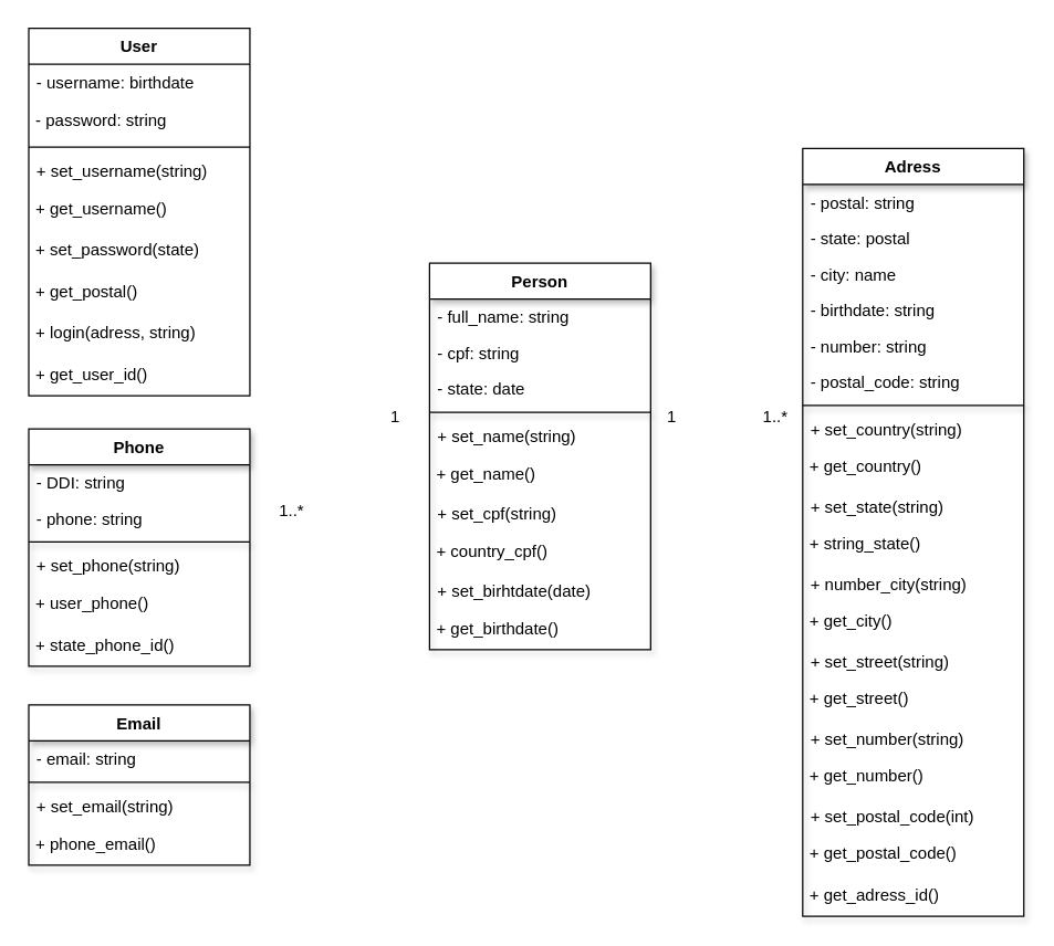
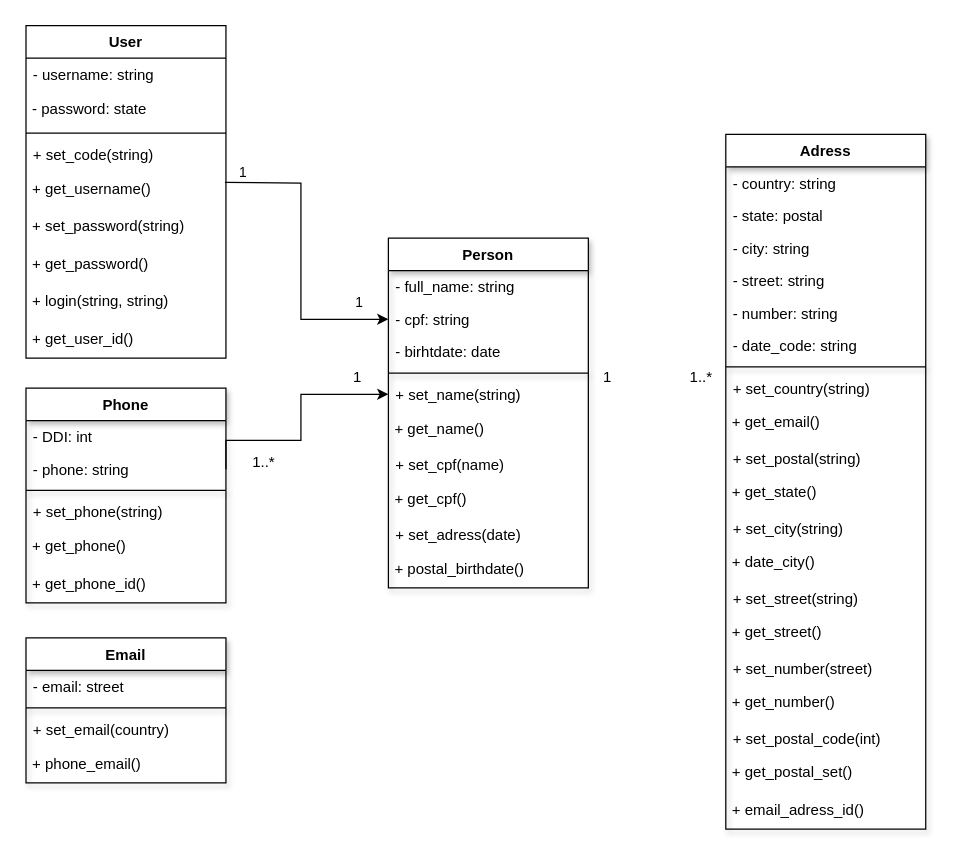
- <mxCell id="3" value="- username: birthdate&#10;" style="text;strokeColor=none;fillColor=none;align=left;verticalAlign=top;spacingLeft=4;spacingRight=4;overflow=hidden;rotatable=0;points=[[0,0.5],[1,0.5]];portConstraint=eastwest;" vertex="1" parent="2"><mxGeometry y="26" width="160" height="26" as="geometry" /></mxCell>
+ <mxCell id="3" value="- username: string&#10;" style="text;strokeColor=none;fillColor=none;align=left;verticalAlign=top;spacingLeft=4;spacingRight=4;overflow=hidden;rotatable=0;points=[[0,0.5],[1,0.5]];portConstraint=eastwest;" vertex="1" parent="2"><mxGeometry y="26" width="160" height="26" as="geometry" /></mxCell>
- <mxCell id="4" value="&amp;nbsp;- password: string" style="text;html=1;resizable=0;autosize=1;align=left;verticalAlign=middle;points=[];fillColor=none;strokeColor=none;rounded=0;" vertex="1" parent="2"><mxGeometry y="52" width="160" height="30" as="geometry" /></mxCell>
+ <mxCell id="4" value="&amp;nbsp;- password: state" style="text;html=1;resizable=0;autosize=1;align=left;verticalAlign=middle;points=[];fillColor=none;strokeColor=none;rounded=0;" vertex="1" parent="2"><mxGeometry y="52" width="160" height="30" as="geometry" /></mxCell>
- <mxCell id="6" value="+ set_username(string)" style="text;strokeColor=none;fillColor=none;align=left;verticalAlign=top;spacingLeft=4;spacingRight=4;overflow=hidden;rotatable=0;points=[[0,0.5],[1,0.5]];portConstraint=eastwest;" vertex="1" parent="2"><mxGeometry y="90" width="160" height="26" as="geometry" /></mxCell>
+ <mxCell id="6" value="+ set_code(string)" style="text;strokeColor=none;fillColor=none;align=left;verticalAlign=top;spacingLeft=4;spacingRight=4;overflow=hidden;rotatable=0;points=[[0,0.5],[1,0.5]];portConstraint=eastwest;" vertex="1" parent="2"><mxGeometry y="90" width="160" height="26" as="geometry" /></mxCell>
- <mxCell id="24" value="- postal: string" style="text;strokeColor=none;fillColor=none;align=left;verticalAlign=top;spacingLeft=4;spacingRight=4;overflow=hidden;rotatable=0;points=[[0,0.5],[1,0.5]];portConstraint=eastwest;shadow=1;" vertex="1" parent="23"><mxGeometry y="26" width="160" height="26" as="geometry" /></mxCell>
+ <mxCell id="24" value="- country: string" style="text;strokeColor=none;fillColor=none;align=left;verticalAlign=top;spacingLeft=4;spacingRight=4;overflow=hidden;rotatable=0;points=[[0,0.5],[1,0.5]];portConstraint=eastwest;shadow=1;" vertex="1" parent="23"><mxGeometry y="26" width="160" height="26" as="geometry" /></mxCell>
- <mxCell id="8" value="&amp;nbsp;+ set_password(state)" style="text;html=1;resizable=0;autosize=1;align=left;verticalAlign=middle;points=[];fillColor=none;strokeColor=none;rounded=0;" vertex="1" parent="2"><mxGeometry y="146" width="160" height="30" as="geometry" /></mxCell>
+ <mxCell id="8" value="&amp;nbsp;+ set_password(string)" style="text;html=1;resizable=0;autosize=1;align=left;verticalAlign=middle;points=[];fillColor=none;strokeColor=none;rounded=0;" vertex="1" parent="2"><mxGeometry y="146" width="160" height="30" as="geometry" /></mxCell>
- <mxCell id="26" value="- city: name" style="text;strokeColor=none;fillColor=none;align=left;verticalAlign=top;spacingLeft=4;spacingRight=4;overflow=hidden;rotatable=0;points=[[0,0.5],[1,0.5]];portConstraint=eastwest;shadow=1;" vertex="1" parent="23"><mxGeometry y="78" width="160" height="26" as="geometry" /></mxCell>
+ <mxCell id="26" value="- city: string" style="text;strokeColor=none;fillColor=none;align=left;verticalAlign=top;spacingLeft=4;spacingRight=4;overflow=hidden;rotatable=0;points=[[0,0.5],[1,0.5]];portConstraint=eastwest;shadow=1;" vertex="1" parent="23"><mxGeometry y="78" width="160" height="26" as="geometry" /></mxCell>
+ <mxCell id="57" value="" style="endArrow=classic;html=1;rounded=0;exitX=0.995;exitY=0.317;exitDx=0;exitDy=0;entryX=0;entryY=0.5;entryDx=0;entryDy=0;exitPerimeter=0;" edge="1" parent="1" source="7" target="14"><mxGeometry relative="1" as="geometry"><mxPoint x="220" y="130" as="sourcePoint" /><mxPoint x="400" y="146" as="targetPoint" /><Array as="points"><mxPoint x="240" y="146" /><mxPoint x="240" y="255" /></Array></mxGeometry></mxCell>
+ <mxCell id="58" value="1" style="edgeLabel;resizable=0;html=1;align=left;verticalAlign=bottom;shadow=1;" connectable="0" vertex="1" parent="57"><mxGeometry x="-1" relative="1" as="geometry"><mxPoint x="10" as="offset" /></mxGeometry></mxCell>
+ <mxCell id="59" value="1" style="edgeLabel;resizable=0;html=1;align=right;verticalAlign=bottom;shadow=1;" connectable="0" vertex="1" parent="57"><mxGeometry x="1" relative="1" as="geometry"><mxPoint x="-20" y="-5" as="offset" /></mxGeometry></mxCell>
- <mxCell id="9" value="&amp;nbsp;+ get_postal()" style="text;html=1;resizable=0;autosize=1;align=left;verticalAlign=middle;points=[];fillColor=none;strokeColor=none;rounded=0;shadow=1;" vertex="1" parent="2"><mxGeometry y="176" width="160" height="30" as="geometry" /></mxCell>
+ <mxCell id="9" value="&amp;nbsp;+ get_password()" style="text;html=1;resizable=0;autosize=1;align=left;verticalAlign=middle;points=[];fillColor=none;strokeColor=none;rounded=0;shadow=1;" vertex="1" parent="2"><mxGeometry y="176" width="160" height="30" as="geometry" /></mxCell>
- <mxCell id="27" value="- birthdate: string" style="text;strokeColor=none;fillColor=none;align=left;verticalAlign=top;spacingLeft=4;spacingRight=4;overflow=hidden;rotatable=0;points=[[0,0.5],[1,0.5]];portConstraint=eastwest;shadow=1;" vertex="1" parent="23"><mxGeometry y="104" width="160" height="26" as="geometry" /></mxCell>
+ <mxCell id="27" value="- street: string" style="text;strokeColor=none;fillColor=none;align=left;verticalAlign=top;spacingLeft=4;spacingRight=4;overflow=hidden;rotatable=0;points=[[0,0.5],[1,0.5]];portConstraint=eastwest;shadow=1;" vertex="1" parent="23"><mxGeometry y="104" width="160" height="26" as="geometry" /></mxCell>
- <mxCell id="10" value="&amp;nbsp;+ login(adress, string)" style="text;html=1;resizable=0;autosize=1;align=left;verticalAlign=middle;points=[];fillColor=none;strokeColor=none;rounded=0;shadow=1;" vertex="1" parent="2"><mxGeometry y="206" width="160" height="30" as="geometry" /></mxCell>
+ <mxCell id="10" value="&amp;nbsp;+ login(string, string)" style="text;html=1;resizable=0;autosize=1;align=left;verticalAlign=middle;points=[];fillColor=none;strokeColor=none;rounded=0;shadow=1;" vertex="1" parent="2"><mxGeometry y="206" width="160" height="30" as="geometry" /></mxCell>
- <mxCell id="29" value="- postal_code: string" style="text;strokeColor=none;fillColor=none;align=left;verticalAlign=top;spacingLeft=4;spacingRight=4;overflow=hidden;rotatable=0;points=[[0,0.5],[1,0.5]];portConstraint=eastwest;shadow=1;" vertex="1" parent="23"><mxGeometry y="156" width="160" height="26" as="geometry" /></mxCell>
+ <mxCell id="29" value="- date_code: string" style="text;strokeColor=none;fillColor=none;align=left;verticalAlign=top;spacingLeft=4;spacingRight=4;overflow=hidden;rotatable=0;points=[[0,0.5],[1,0.5]];portConstraint=eastwest;shadow=1;" vertex="1" parent="23"><mxGeometry y="156" width="160" height="26" as="geometry" /></mxCell>
- <mxCell id="15" value="- state: date" style="text;strokeColor=none;fillColor=none;align=left;verticalAlign=top;spacingLeft=4;spacingRight=4;overflow=hidden;rotatable=0;points=[[0,0.5],[1,0.5]];portConstraint=eastwest;shadow=1;" vertex="1" parent="12"><mxGeometry y="78" width="160" height="26" as="geometry" /></mxCell>
+ <mxCell id="15" value="- birhtdate: date" style="text;strokeColor=none;fillColor=none;align=left;verticalAlign=top;spacingLeft=4;spacingRight=4;overflow=hidden;rotatable=0;points=[[0,0.5],[1,0.5]];portConstraint=eastwest;shadow=1;" vertex="1" parent="12"><mxGeometry y="78" width="160" height="26" as="geometry" /></mxCell>
+ <mxCell id="49" style="edgeStyle=orthogonalEdgeStyle;rounded=0;orthogonalLoop=1;jettySize=auto;html=1;exitX=1;exitY=0.5;exitDx=0;exitDy=0;entryX=0;entryY=0.5;entryDx=0;entryDy=0;" edge="1" parent="1" source="52" target="17"><mxGeometry relative="1" as="geometry"><mxPoint x="240" y="300" as="targetPoint" /><Array as="points"><mxPoint x="240" y="352" /><mxPoint x="240" y="315" /></Array></mxGeometry></mxCell>
- <mxCell id="32" value="&amp;nbsp;+ get_country()" style="text;html=1;resizable=0;autosize=1;align=left;verticalAlign=middle;points=[];fillColor=none;strokeColor=none;rounded=0;shadow=1;" vertex="1" parent="23"><mxGeometry y="216" width="160" height="30" as="geometry" /></mxCell>
+ <mxCell id="32" value="&amp;nbsp;+ get_email()" style="text;html=1;resizable=0;autosize=1;align=left;verticalAlign=middle;points=[];fillColor=none;strokeColor=none;rounded=0;shadow=1;" vertex="1" parent="23"><mxGeometry y="216" width="160" height="30" as="geometry" /></mxCell>
- <mxCell id="51" value="- DDI: string" style="text;strokeColor=none;fillColor=none;align=left;verticalAlign=top;spacingLeft=4;spacingRight=4;overflow=hidden;rotatable=0;points=[[0,0.5],[1,0.5]];portConstraint=eastwest;shadow=1;" vertex="1" parent="50"><mxGeometry y="26" width="160" height="26" as="geometry" /></mxCell>
+ <mxCell id="51" value="- DDI: int" style="text;strokeColor=none;fillColor=none;align=left;verticalAlign=top;spacingLeft=4;spacingRight=4;overflow=hidden;rotatable=0;points=[[0,0.5],[1,0.5]];portConstraint=eastwest;shadow=1;" vertex="1" parent="50"><mxGeometry y="26" width="160" height="26" as="geometry" /></mxCell>
- <mxCell id="33" value="+ set_state(string)" style="text;strokeColor=none;fillColor=none;align=left;verticalAlign=top;spacingLeft=4;spacingRight=4;overflow=hidden;rotatable=0;points=[[0,0.5],[1,0.5]];portConstraint=eastwest;" vertex="1" parent="23"><mxGeometry y="246" width="160" height="26" as="geometry" /></mxCell>
+ <mxCell id="33" value="+ set_postal(string)" style="text;strokeColor=none;fillColor=none;align=left;verticalAlign=top;spacingLeft=4;spacingRight=4;overflow=hidden;rotatable=0;points=[[0,0.5],[1,0.5]];portConstraint=eastwest;" vertex="1" parent="23"><mxGeometry y="246" width="160" height="26" as="geometry" /></mxCell>
- <mxCell id="19" value="+ set_cpf(string)" style="text;strokeColor=none;fillColor=none;align=left;verticalAlign=top;spacingLeft=4;spacingRight=4;overflow=hidden;rotatable=0;points=[[0,0.5],[1,0.5]];portConstraint=eastwest;" vertex="1" parent="12"><mxGeometry y="168" width="160" height="26" as="geometry" /></mxCell>
+ <mxCell id="19" value="+ set_cpf(name)" style="text;strokeColor=none;fillColor=none;align=left;verticalAlign=top;spacingLeft=4;spacingRight=4;overflow=hidden;rotatable=0;points=[[0,0.5],[1,0.5]];portConstraint=eastwest;" vertex="1" parent="12"><mxGeometry y="168" width="160" height="26" as="geometry" /></mxCell>
- <mxCell id="34" value="&amp;nbsp;+ string_state()" style="text;html=1;resizable=0;autosize=1;align=left;verticalAlign=middle;points=[];fillColor=none;strokeColor=none;rounded=0;shadow=1;" vertex="1" parent="23"><mxGeometry y="272" width="160" height="30" as="geometry" /></mxCell>
+ <mxCell id="34" value="&amp;nbsp;+ get_state()" style="text;html=1;resizable=0;autosize=1;align=left;verticalAlign=middle;points=[];fillColor=none;strokeColor=none;rounded=0;shadow=1;" vertex="1" parent="23"><mxGeometry y="272" width="160" height="30" as="geometry" /></mxCell>
- <mxCell id="20" value="&amp;nbsp;+ country_cpf()" style="text;html=1;resizable=0;autosize=1;align=left;verticalAlign=middle;points=[];fillColor=none;strokeColor=none;rounded=0;shadow=1;" vertex="1" parent="12"><mxGeometry y="194" width="160" height="30" as="geometry" /></mxCell>
+ <mxCell id="20" value="&amp;nbsp;+ get_cpf()" style="text;html=1;resizable=0;autosize=1;align=left;verticalAlign=middle;points=[];fillColor=none;strokeColor=none;rounded=0;shadow=1;" vertex="1" parent="12"><mxGeometry y="194" width="160" height="30" as="geometry" /></mxCell>
- <mxCell id="35" value="+ number_city(string)" style="text;strokeColor=none;fillColor=none;align=left;verticalAlign=top;spacingLeft=4;spacingRight=4;overflow=hidden;rotatable=0;points=[[0,0.5],[1,0.5]];portConstraint=eastwest;" vertex="1" parent="23"><mxGeometry y="302" width="160" height="26" as="geometry" /></mxCell>
+ <mxCell id="35" value="+ set_city(string)" style="text;strokeColor=none;fillColor=none;align=left;verticalAlign=top;spacingLeft=4;spacingRight=4;overflow=hidden;rotatable=0;points=[[0,0.5],[1,0.5]];portConstraint=eastwest;" vertex="1" parent="23"><mxGeometry y="302" width="160" height="26" as="geometry" /></mxCell>
- <mxCell id="21" value="+ set_birhtdate(date)" style="text;strokeColor=none;fillColor=none;align=left;verticalAlign=top;spacingLeft=4;spacingRight=4;overflow=hidden;rotatable=0;points=[[0,0.5],[1,0.5]];portConstraint=eastwest;" vertex="1" parent="12"><mxGeometry y="224" width="160" height="26" as="geometry" /></mxCell>
+ <mxCell id="21" value="+ set_adress(date)" style="text;strokeColor=none;fillColor=none;align=left;verticalAlign=top;spacingLeft=4;spacingRight=4;overflow=hidden;rotatable=0;points=[[0,0.5],[1,0.5]];portConstraint=eastwest;" vertex="1" parent="12"><mxGeometry y="224" width="160" height="26" as="geometry" /></mxCell>
- <mxCell id="55" value="&amp;nbsp;+ user_phone()" style="text;html=1;resizable=0;autosize=1;align=left;verticalAlign=middle;points=[];fillColor=none;strokeColor=none;rounded=0;shadow=1;" vertex="1" parent="50"><mxGeometry y="112" width="160" height="30" as="geometry" /></mxCell>
+ <mxCell id="55" value="&amp;nbsp;+ get_phone()" style="text;html=1;resizable=0;autosize=1;align=left;verticalAlign=middle;points=[];fillColor=none;strokeColor=none;rounded=0;shadow=1;" vertex="1" parent="50"><mxGeometry y="112" width="160" height="30" as="geometry" /></mxCell>
- <mxCell id="36" value="&amp;nbsp;+ get_city()" style="text;html=1;resizable=0;autosize=1;align=left;verticalAlign=middle;points=[];fillColor=none;strokeColor=none;rounded=0;shadow=1;" vertex="1" parent="23"><mxGeometry y="328" width="160" height="30" as="geometry" /></mxCell>
+ <mxCell id="36" value="&amp;nbsp;+ date_city()" style="text;html=1;resizable=0;autosize=1;align=left;verticalAlign=middle;points=[];fillColor=none;strokeColor=none;rounded=0;shadow=1;" vertex="1" parent="23"><mxGeometry y="328" width="160" height="30" as="geometry" /></mxCell>
- <mxCell id="22" value="&amp;nbsp;+ get_birthdate()" style="text;html=1;resizable=0;autosize=1;align=left;verticalAlign=middle;points=[];fillColor=none;strokeColor=none;rounded=0;shadow=1;" vertex="1" parent="12"><mxGeometry y="250" width="160" height="30" as="geometry" /></mxCell>
+ <mxCell id="22" value="&amp;nbsp;+ postal_birthdate()" style="text;html=1;resizable=0;autosize=1;align=left;verticalAlign=middle;points=[];fillColor=none;strokeColor=none;rounded=0;shadow=1;" vertex="1" parent="12"><mxGeometry y="250" width="160" height="30" as="geometry" /></mxCell>
- <mxCell id="56" value="&amp;nbsp;+ state_phone_id()" style="text;html=1;resizable=0;autosize=1;align=left;verticalAlign=middle;points=[];fillColor=none;strokeColor=none;rounded=0;shadow=1;" vertex="1" parent="50"><mxGeometry y="142" width="160" height="30" as="geometry" /></mxCell>
+ <mxCell id="56" value="&amp;nbsp;+ get_phone_id()" style="text;html=1;resizable=0;autosize=1;align=left;verticalAlign=middle;points=[];fillColor=none;strokeColor=none;rounded=0;shadow=1;" vertex="1" parent="50"><mxGeometry y="142" width="160" height="30" as="geometry" /></mxCell>
- <mxCell id="39" value="+ set_number(string)" style="text;strokeColor=none;fillColor=none;align=left;verticalAlign=top;spacingLeft=4;spacingRight=4;overflow=hidden;rotatable=0;points=[[0,0.5],[1,0.5]];portConstraint=eastwest;" vertex="1" parent="23"><mxGeometry y="414" width="160" height="26" as="geometry" /></mxCell>
+ <mxCell id="39" value="+ set_number(street)" style="text;strokeColor=none;fillColor=none;align=left;verticalAlign=top;spacingLeft=4;spacingRight=4;overflow=hidden;rotatable=0;points=[[0,0.5],[1,0.5]];portConstraint=eastwest;" vertex="1" parent="23"><mxGeometry y="414" width="160" height="26" as="geometry" /></mxCell>
- <mxCell id="45" value="- email: string" style="text;strokeColor=none;fillColor=none;align=left;verticalAlign=top;spacingLeft=4;spacingRight=4;overflow=hidden;rotatable=0;points=[[0,0.5],[1,0.5]];portConstraint=eastwest;shadow=1;" vertex="1" parent="44"><mxGeometry y="26" width="160" height="26" as="geometry" /></mxCell>
+ <mxCell id="45" value="- email: street" style="text;strokeColor=none;fillColor=none;align=left;verticalAlign=top;spacingLeft=4;spacingRight=4;overflow=hidden;rotatable=0;points=[[0,0.5],[1,0.5]];portConstraint=eastwest;shadow=1;" vertex="1" parent="44"><mxGeometry y="26" width="160" height="26" as="geometry" /></mxCell>
- <mxCell id="47" value="+ set_email(string)" style="text;strokeColor=none;fillColor=none;align=left;verticalAlign=top;spacingLeft=4;spacingRight=4;overflow=hidden;rotatable=0;points=[[0,0.5],[1,0.5]];portConstraint=eastwest;" vertex="1" parent="44"><mxGeometry y="60" width="160" height="26" as="geometry" /></mxCell>
+ <mxCell id="47" value="+ set_email(country)" style="text;strokeColor=none;fillColor=none;align=left;verticalAlign=top;spacingLeft=4;spacingRight=4;overflow=hidden;rotatable=0;points=[[0,0.5],[1,0.5]];portConstraint=eastwest;" vertex="1" parent="44"><mxGeometry y="60" width="160" height="26" as="geometry" /></mxCell>
- <mxCell id="42" value="&amp;nbsp;+ get_postal_code()" style="text;html=1;resizable=0;autosize=1;align=left;verticalAlign=middle;points=[];fillColor=none;strokeColor=none;rounded=0;shadow=1;" vertex="1" parent="23"><mxGeometry y="496" width="160" height="30" as="geometry" /></mxCell>
+ <mxCell id="42" value="&amp;nbsp;+ get_postal_set()" style="text;html=1;resizable=0;autosize=1;align=left;verticalAlign=middle;points=[];fillColor=none;strokeColor=none;rounded=0;shadow=1;" vertex="1" parent="23"><mxGeometry y="496" width="160" height="30" as="geometry" /></mxCell>
- <mxCell id="43" value="&amp;nbsp;+ get_adress_id()" style="text;html=1;resizable=0;autosize=1;align=left;verticalAlign=middle;points=[];fillColor=none;strokeColor=none;rounded=0;shadow=1;" vertex="1" parent="23"><mxGeometry y="526" width="160" height="30" as="geometry" /></mxCell>
+ <mxCell id="43" value="&amp;nbsp;+ email_adress_id()" style="text;html=1;resizable=0;autosize=1;align=left;verticalAlign=middle;points=[];fillColor=none;strokeColor=none;rounded=0;shadow=1;" vertex="1" parent="23"><mxGeometry y="526" width="160" height="30" as="geometry" /></mxCell>
